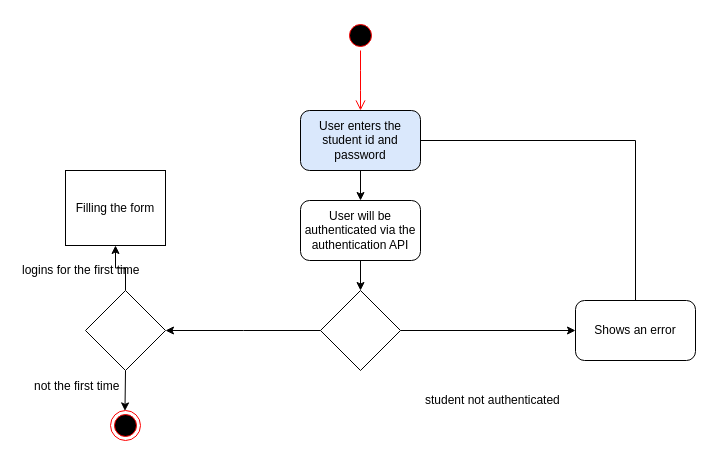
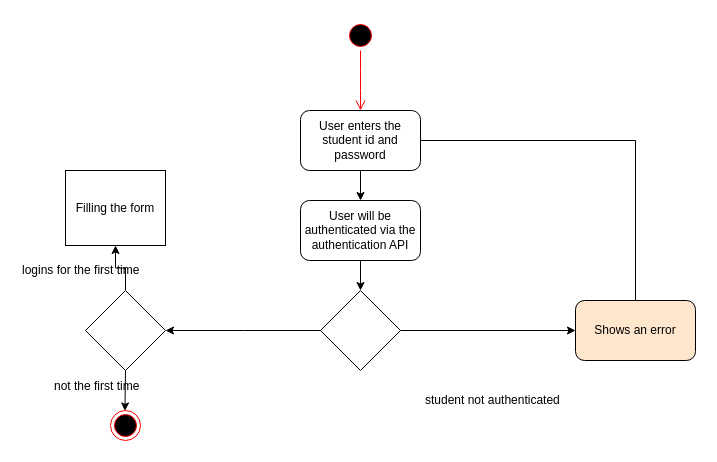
- <mxCell id="5" value="User enters the student id and password" style="rounded=1;whiteSpace=wrap;html=1;fillColor=#dae8fc;" vertex="1" parent="1"><mxGeometry x="300" y="110" width="120" height="60" as="geometry" /></mxCell>
+ <mxCell id="5" value="User enters the student id and password" style="rounded=1;whiteSpace=wrap;html=1;" vertex="1" parent="1"><mxGeometry x="300" y="110" width="120" height="60" as="geometry" /></mxCell>
- <mxCell id="17" value="Shows an error" style="rounded=1;whiteSpace=wrap;html=1;" vertex="1" parent="1"><mxGeometry x="575" y="300" width="120" height="60" as="geometry" /></mxCell>
+ <mxCell id="17" value="Shows an error" style="rounded=1;whiteSpace=wrap;html=1;fillColor=#ffe6cc;" vertex="1" parent="1"><mxGeometry x="575" y="300" width="120" height="60" as="geometry" /></mxCell>
- <mxCell id="19" value="not the first time" style="text;html=1;resizable=0;points=[];autosize=1;align=left;verticalAlign=top;spacingTop=-4;" vertex="1" parent="1"><mxGeometry x="32" y="376" width="100" height="20" as="geometry" /></mxCell>
+ <mxCell id="19" value="not the first time" style="text;html=1;resizable=0;points=[];autosize=1;align=left;verticalAlign=top;spacingTop=-4;" vertex="1" parent="1"><mxGeometry x="52" y="376" width="100" height="20" as="geometry" /></mxCell>
